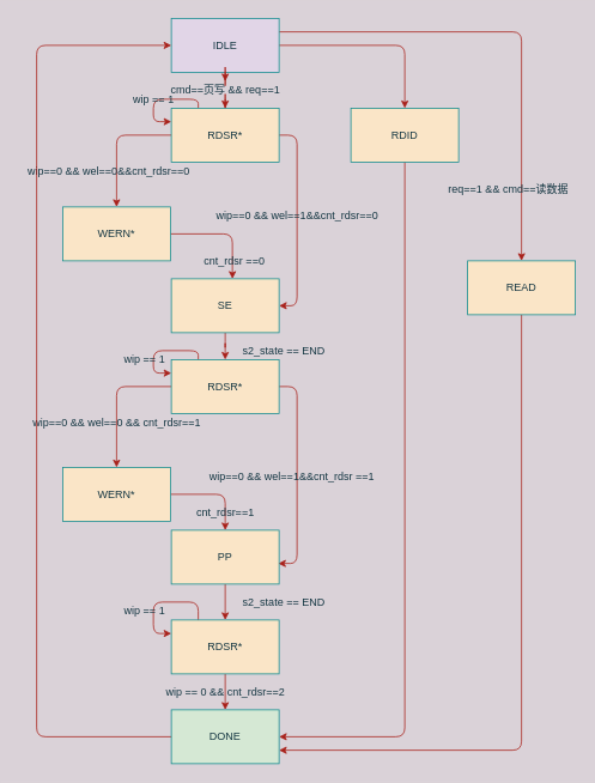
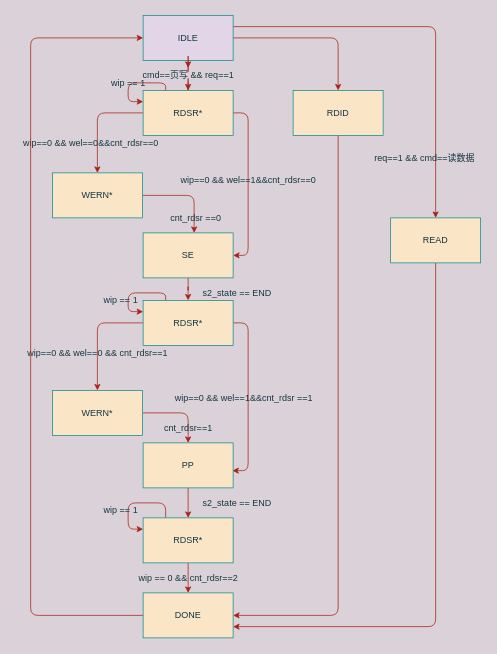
- <mxCell id="32" value="DONE" style="whiteSpace=wrap;html=1;rounded=0;sketch=0;strokeColor=#0F8B8D;fillColor=#d5e8d4;fontColor=#143642;" parent="1" vertex="1"><mxGeometry x="190" y="790" width="120" height="60" as="geometry" /></mxCell>
+ <mxCell id="32" value="DONE" style="whiteSpace=wrap;html=1;rounded=0;sketch=0;strokeColor=#0F8B8D;fillColor=#FAE5C7;fontColor=#143642;" parent="1" vertex="1"><mxGeometry x="190" y="790" width="120" height="60" as="geometry" /></mxCell>
